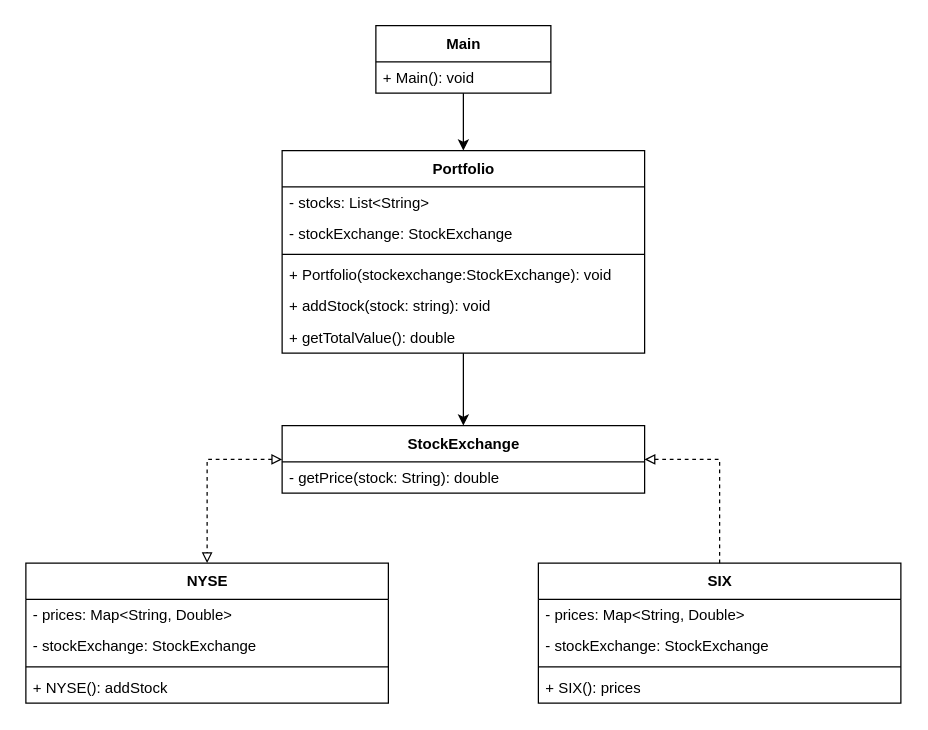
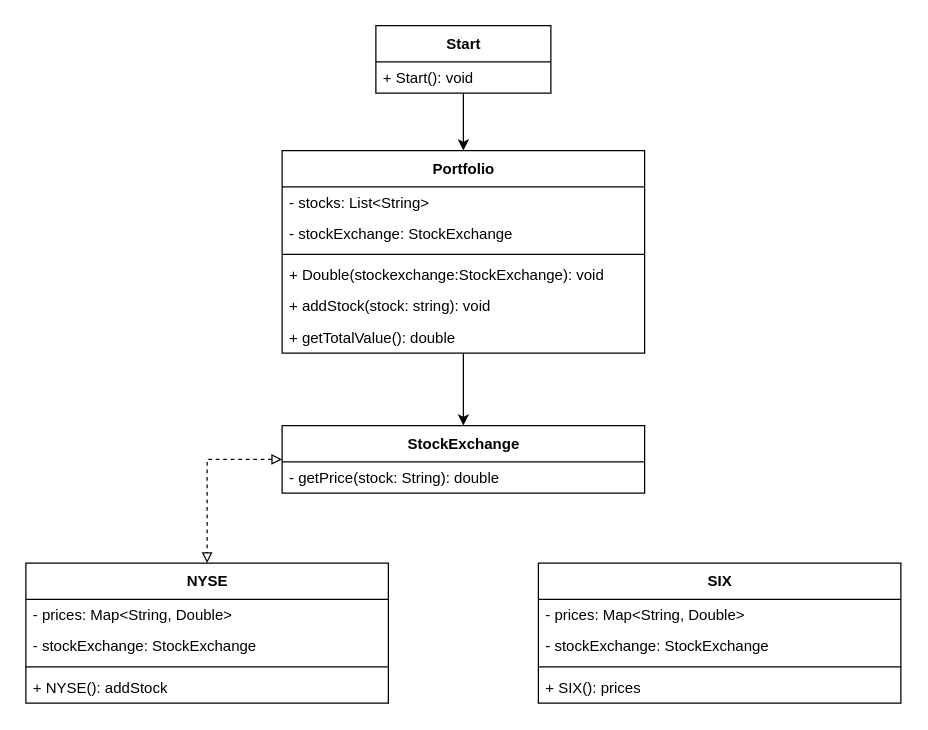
- <mxCell id="11" value="Main" style="swimlane;fontStyle=1;align=center;verticalAlign=middle;childLayout=stackLayout;horizontal=1;startSize=29;horizontalStack=0;resizeParent=1;resizeParentMax=0;resizeLast=0;collapsible=0;marginBottom=0;html=1;labelBorderColor=none;" parent="1" vertex="1"><mxGeometry x="300" y="20" width="140" height="54" as="geometry" /></mxCell>
+ <mxCell id="11" value="Start" style="swimlane;fontStyle=1;align=center;verticalAlign=middle;childLayout=stackLayout;horizontal=1;startSize=29;horizontalStack=0;resizeParent=1;resizeParentMax=0;resizeLast=0;collapsible=0;marginBottom=0;html=1;labelBorderColor=none;" parent="1" vertex="1"><mxGeometry x="300" y="20" width="140" height="54" as="geometry" /></mxCell>
- <mxCell id="12" value="+ Main(): void" style="text;html=1;strokeColor=none;fillColor=none;align=left;verticalAlign=middle;spacingLeft=4;spacingRight=4;overflow=hidden;rotatable=0;points=[[0,0.5],[1,0.5]];portConstraint=eastwest;labelBorderColor=none;" parent="11" vertex="1"><mxGeometry y="29" width="140" height="25" as="geometry" /></mxCell>
+ <mxCell id="12" value="+ Start(): void" style="text;html=1;strokeColor=none;fillColor=none;align=left;verticalAlign=middle;spacingLeft=4;spacingRight=4;overflow=hidden;rotatable=0;points=[[0,0.5],[1,0.5]];portConstraint=eastwest;labelBorderColor=none;" parent="11" vertex="1"><mxGeometry y="29" width="140" height="25" as="geometry" /></mxCell>
- <mxCell id="7" value="+ Portfolio(stockexchange:StockExchange): void" style="text;html=1;strokeColor=none;fillColor=none;align=left;verticalAlign=middle;spacingLeft=4;spacingRight=4;overflow=hidden;rotatable=0;points=[[0,0.5],[1,0.5]];portConstraint=eastwest;" parent="3" vertex="1"><mxGeometry y="87" width="290" height="25" as="geometry" /></mxCell>
+ <mxCell id="7" value="+ Double(stockexchange:StockExchange): void" style="text;html=1;strokeColor=none;fillColor=none;align=left;verticalAlign=middle;spacingLeft=4;spacingRight=4;overflow=hidden;rotatable=0;points=[[0,0.5],[1,0.5]];portConstraint=eastwest;" parent="3" vertex="1"><mxGeometry y="87" width="290" height="25" as="geometry" /></mxCell>
- <mxCell id="23" style="edgeStyle=orthogonalEdgeStyle;rounded=0;orthogonalLoop=1;jettySize=auto;html=1;exitX=1;exitY=0.5;exitDx=0;exitDy=0;entryX=0.5;entryY=0;entryDx=0;entryDy=0;dashed=1;endArrow=none;endFill=0;startArrow=block;startFill=0;" edge="1" parent="1" source="25" target="13"><mxGeometry relative="1" as="geometry" /></mxCell>
